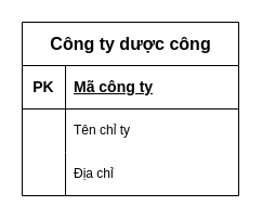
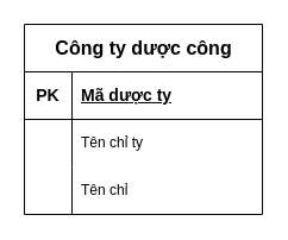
- <mxCell id="5" value="&lt;font style=&quot;font-size: 14px;&quot;&gt;Mã công ty&lt;/font&gt;" style="shape=partialRectangle;connectable=0;fillColor=none;top=0;left=0;bottom=0;right=0;align=left;spacingLeft=6;fontStyle=5;overflow=hidden;whiteSpace=wrap;html=1;" vertex="1" parent="3"><mxGeometry x="40" width="160" height="40" as="geometry"><mxRectangle width="160" height="40" as="alternateBounds" /></mxGeometry></mxCell>
+ <mxCell id="5" value="&lt;font style=&quot;font-size: 14px;&quot;&gt;Mã dược ty&lt;/font&gt;" style="shape=partialRectangle;connectable=0;fillColor=none;top=0;left=0;bottom=0;right=0;align=left;spacingLeft=6;fontStyle=5;overflow=hidden;whiteSpace=wrap;html=1;" vertex="1" parent="3"><mxGeometry x="40" width="160" height="40" as="geometry"><mxRectangle width="160" height="40" as="alternateBounds" /></mxGeometry></mxCell>
- <mxCell id="11" value="Địa chỉ" style="shape=partialRectangle;connectable=0;fillColor=none;top=0;left=0;bottom=0;right=0;align=left;spacingLeft=6;overflow=hidden;whiteSpace=wrap;html=1;" vertex="1" parent="9"><mxGeometry x="40" width="160" height="40" as="geometry"><mxRectangle width="160" height="40" as="alternateBounds" /></mxGeometry></mxCell>
+ <mxCell id="11" value="Tên chỉ" style="shape=partialRectangle;connectable=0;fillColor=none;top=0;left=0;bottom=0;right=0;align=left;spacingLeft=6;overflow=hidden;whiteSpace=wrap;html=1;" vertex="1" parent="9"><mxGeometry x="40" width="160" height="40" as="geometry"><mxRectangle width="160" height="40" as="alternateBounds" /></mxGeometry></mxCell>
